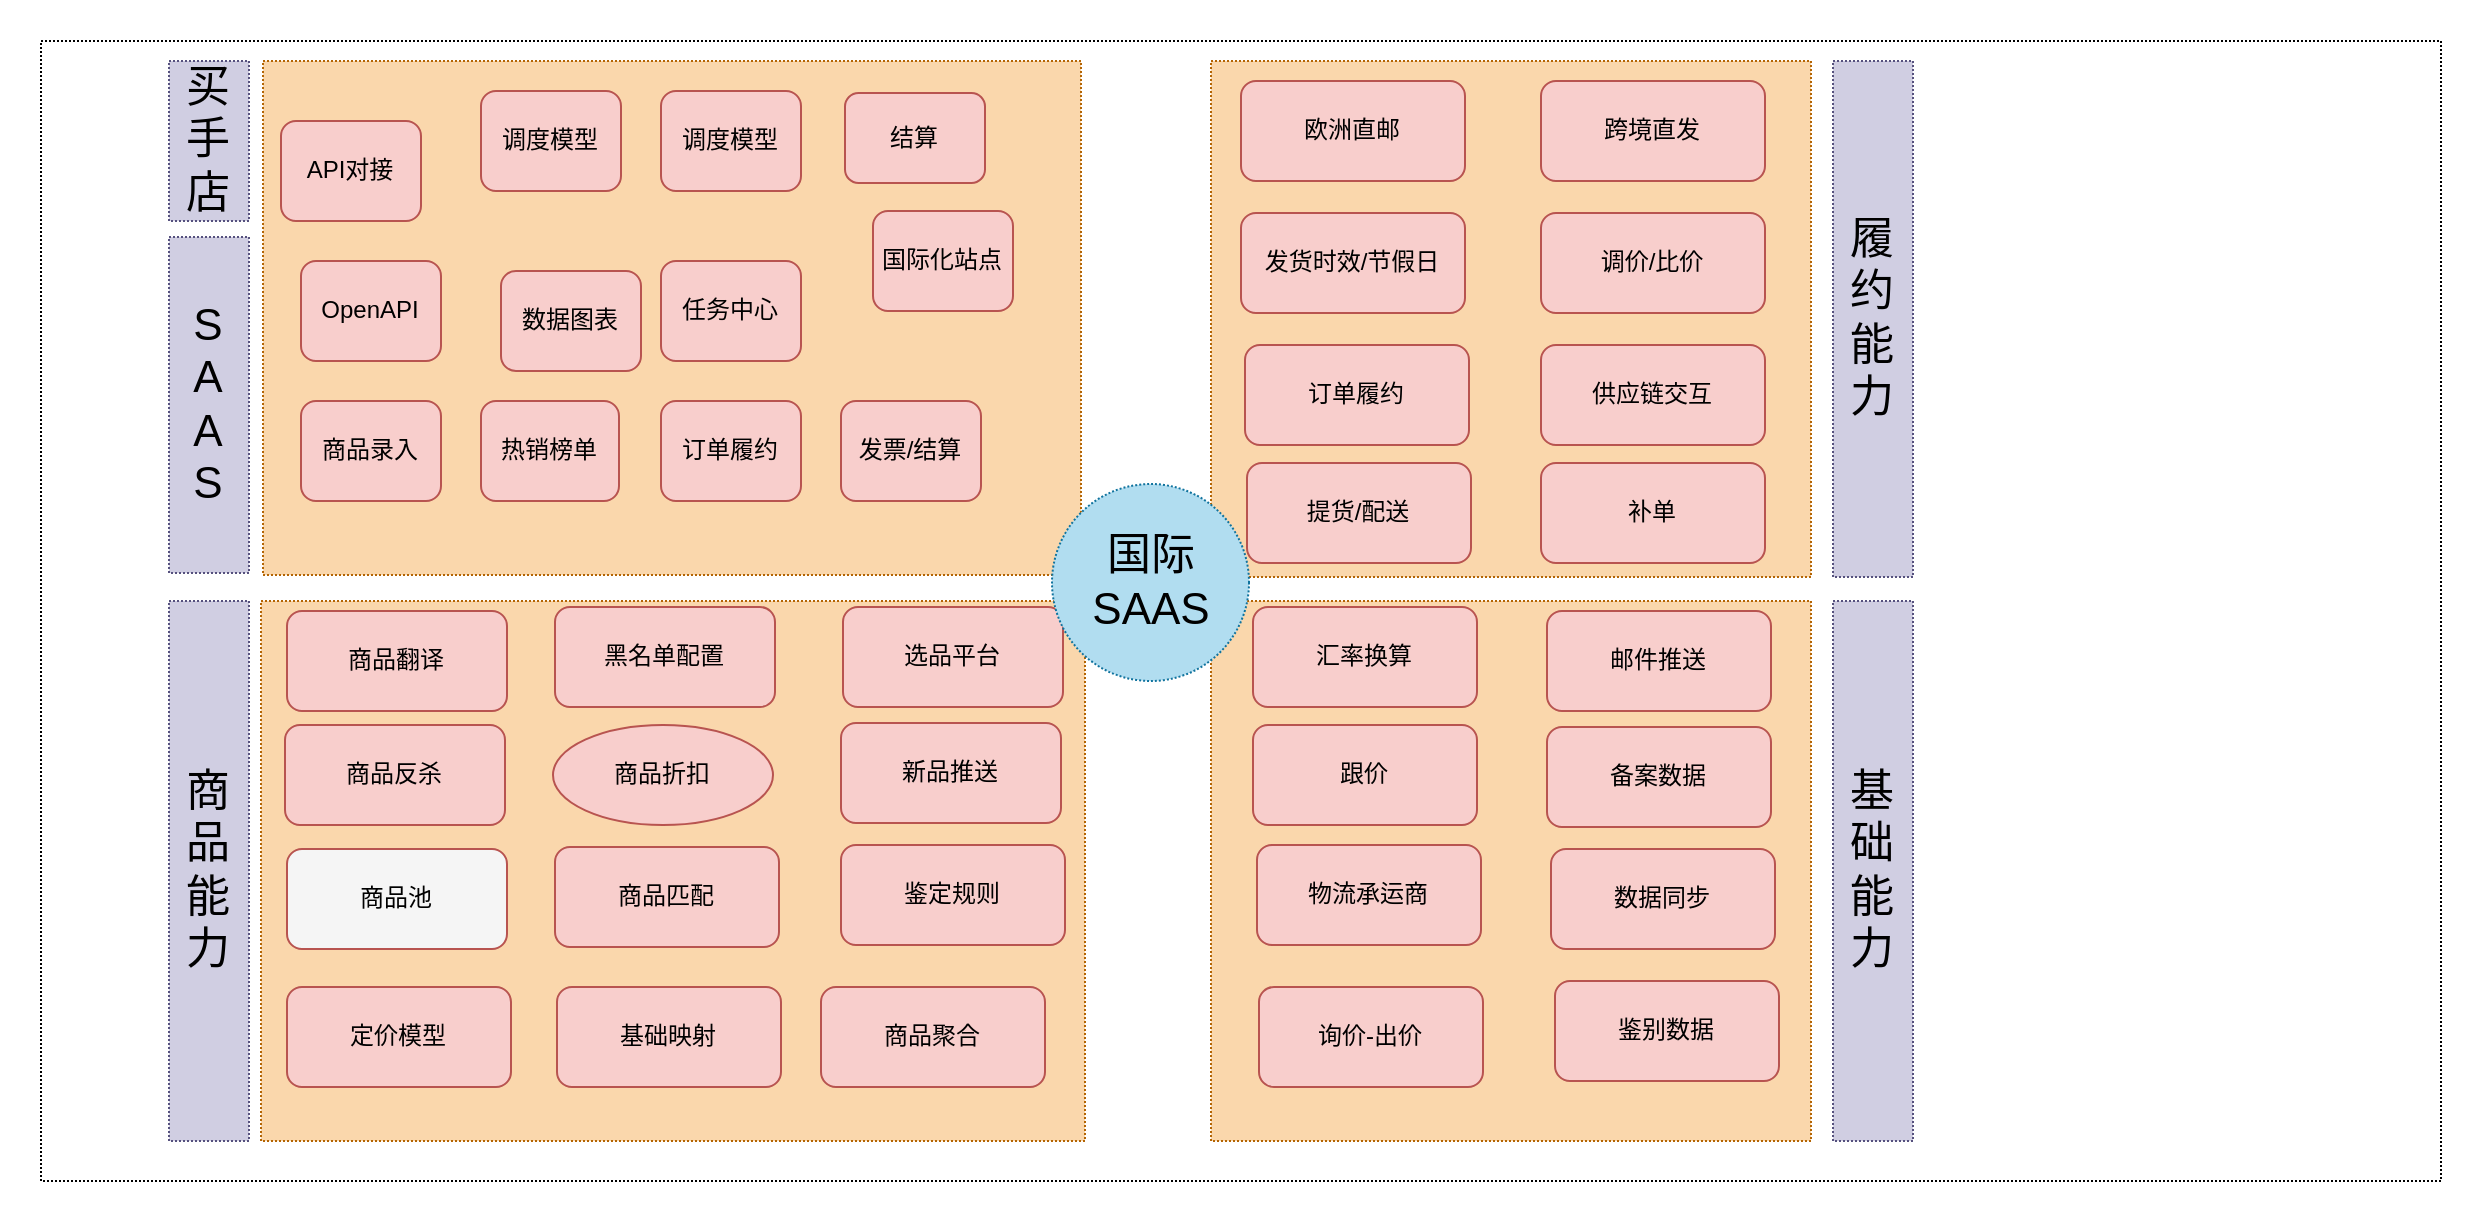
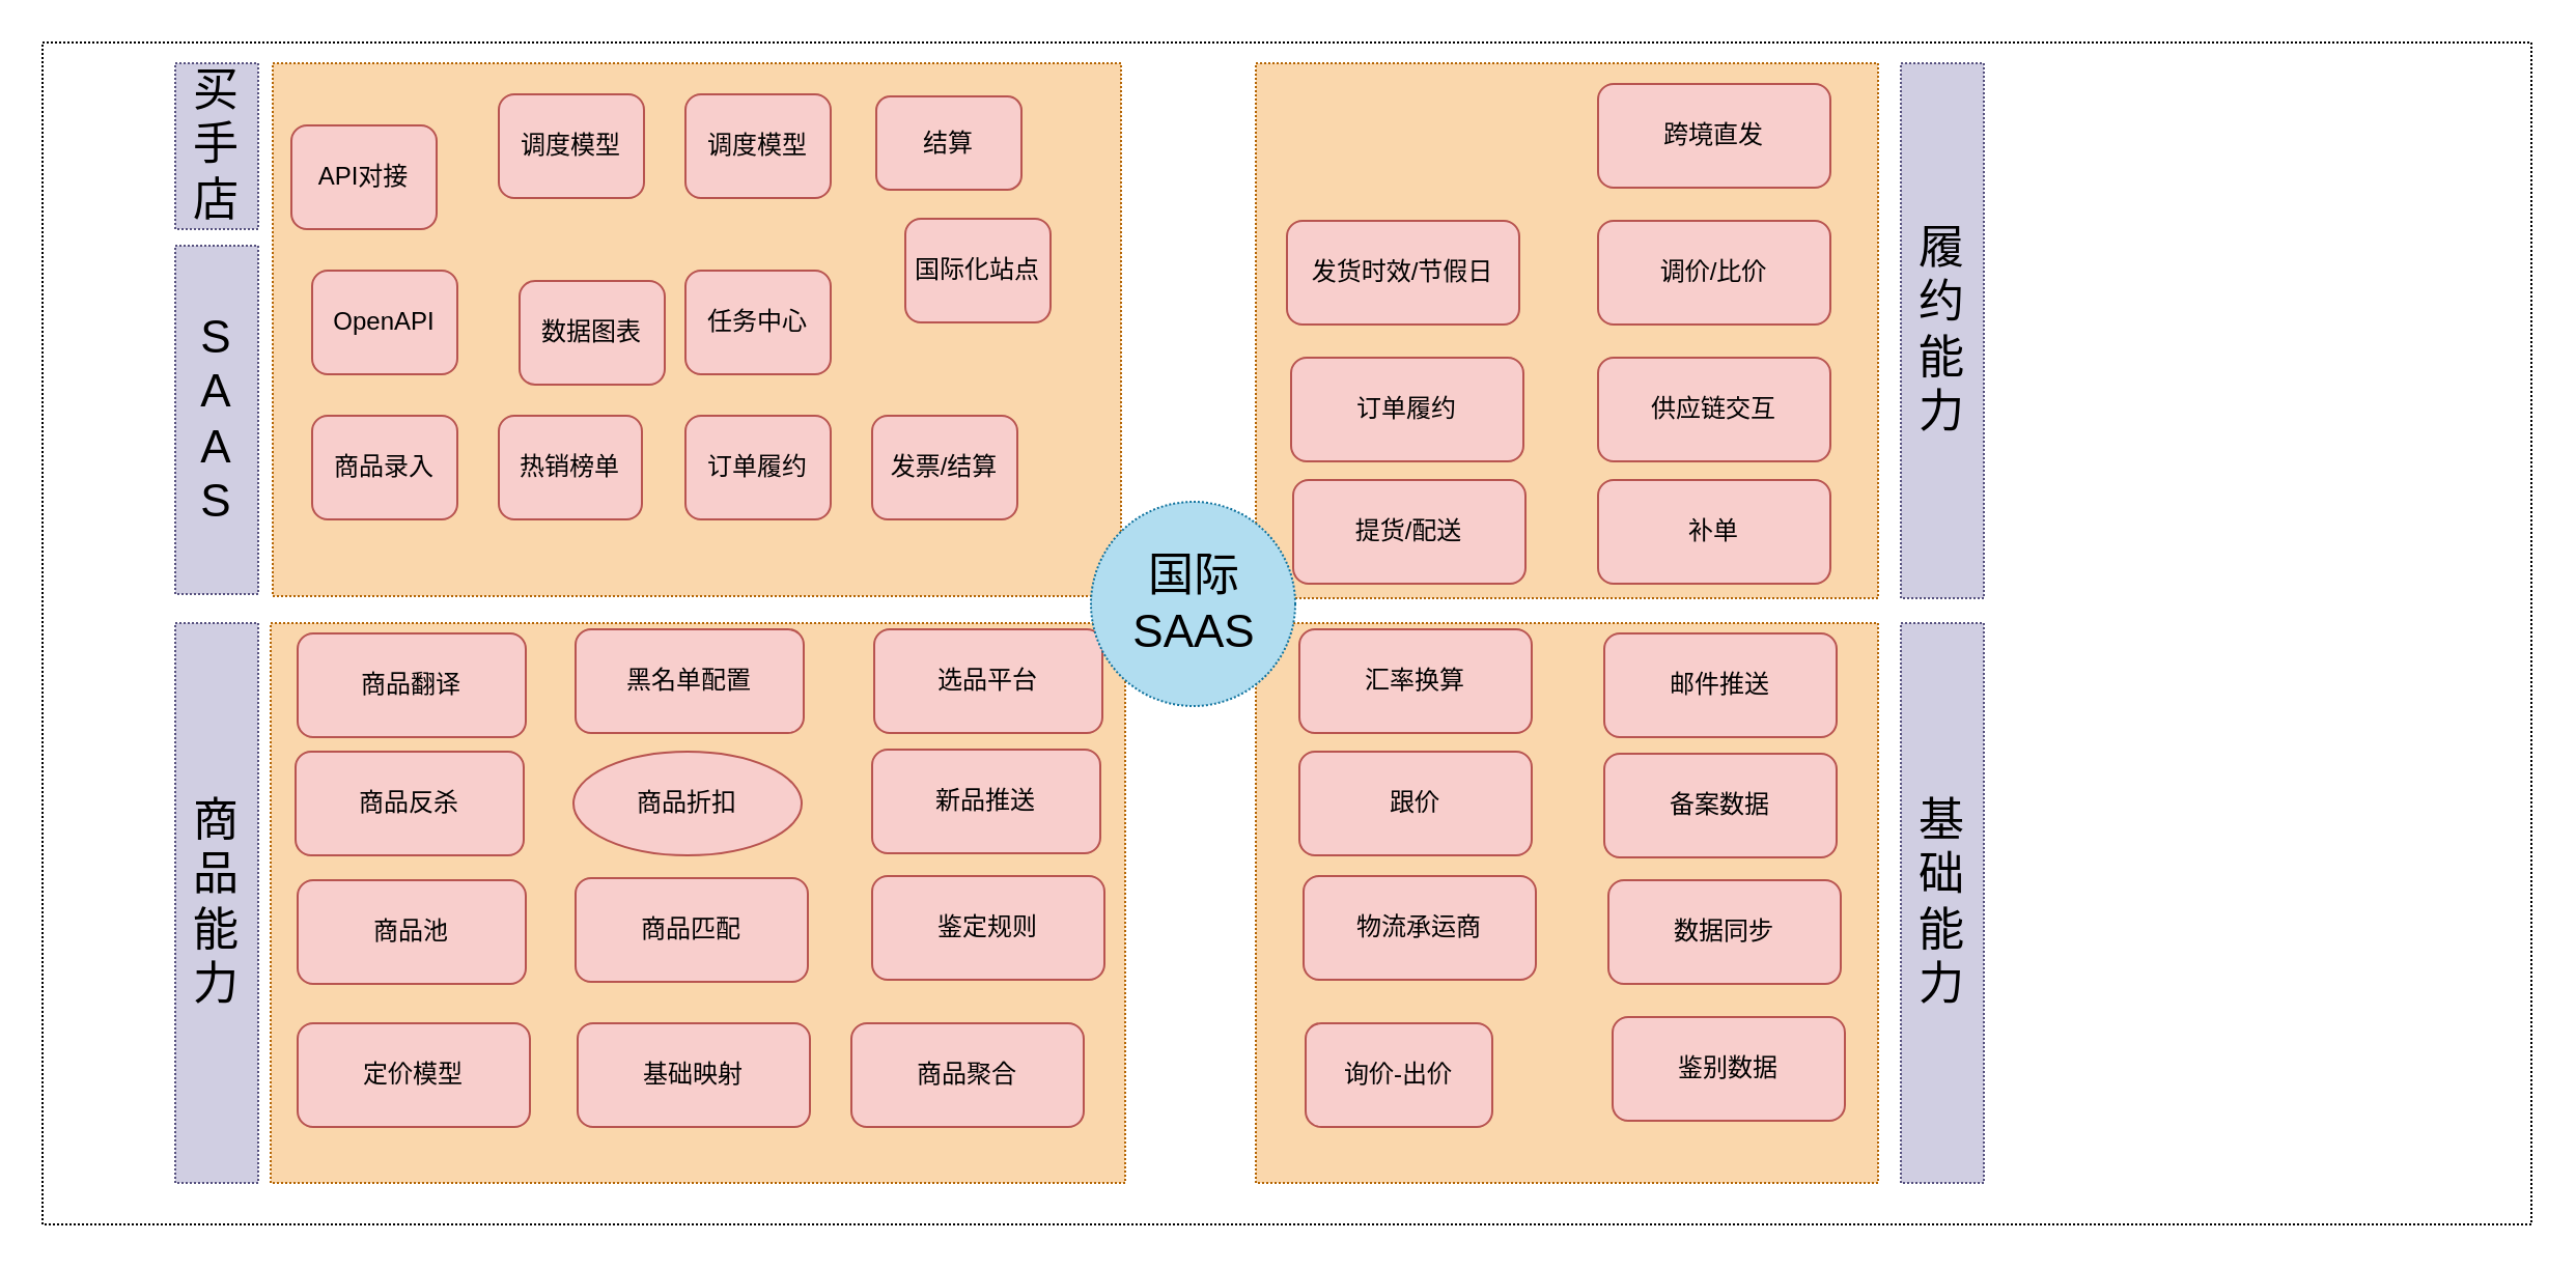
- <mxCell id="41" value="欧洲直邮" style="rounded=1;whiteSpace=wrap;html=1;fillColor=#f8cecc;strokeColor=#b85450;" vertex="1" parent="1"><mxGeometry x="620" y="40" width="112" height="50" as="geometry" /></mxCell>
- <mxCell id="8" value="商品池" style="rounded=1;whiteSpace=wrap;html=1;fillColor=#f5f5f5;strokeColor=#b85450;" vertex="1" parent="1"><mxGeometry x="143" y="424" width="110" height="50" as="geometry" /></mxCell>
+ <mxCell id="8" value="商品池" style="rounded=1;whiteSpace=wrap;html=1;fillColor=#f8cecc;strokeColor=#b85450;" vertex="1" parent="1"><mxGeometry x="143" y="424" width="110" height="50" as="geometry" /></mxCell>
- <mxCell id="10" value="询价-出价" style="rounded=1;whiteSpace=wrap;html=1;fillColor=#f8cecc;strokeColor=#b85450;" vertex="1" parent="1"><mxGeometry x="629" y="493" width="112" height="50" as="geometry" /></mxCell>
+ <mxCell id="10" value="询价-出价" style="rounded=1;whiteSpace=wrap;html=1;fillColor=#f8cecc;strokeColor=#b85450;" vertex="1" parent="1"><mxGeometry x="629" y="493" width="90" height="50" as="geometry" /></mxCell>
